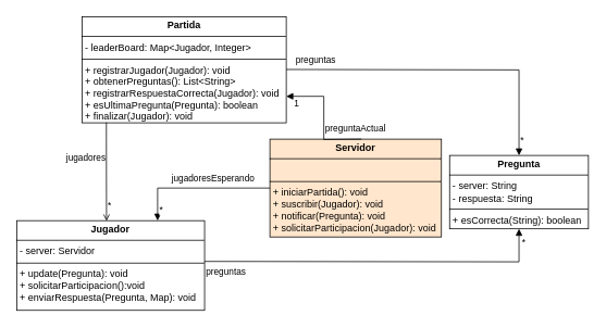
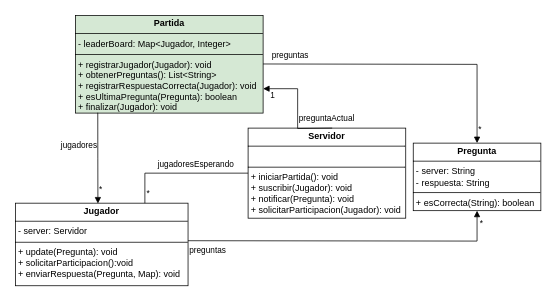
- <mxCell id="7" value="&lt;p style=&quot;margin:0px;margin-top:4px;text-align:center;&quot;&gt;&lt;b&gt;Partida&lt;/b&gt;&lt;/p&gt;&lt;hr size=&quot;1&quot; style=&quot;border-style:solid;&quot;&gt;&lt;p style=&quot;margin:0px;margin-left:4px;&quot;&gt;&lt;span style=&quot;background-color: transparent; color: light-dark(rgb(0, 0, 0), rgb(255, 255, 255));&quot;&gt;- leaderBoard: Map&amp;lt;Jugador, Integer&amp;gt;&lt;/span&gt;&lt;/p&gt;&lt;hr size=&quot;1&quot; style=&quot;border-style:solid;&quot;&gt;&lt;p style=&quot;margin:0px;margin-left:4px;&quot;&gt;+ registrarJugador(Jugador): void&lt;/p&gt;&lt;p style=&quot;margin:0px;margin-left:4px;&quot;&gt;+ obtenerPreguntas(): List&amp;lt;String&amp;gt;&lt;/p&gt;&lt;p style=&quot;margin:0px;margin-left:4px;&quot;&gt;+ registrarRespuestaCorrecta(Jugador): void&lt;/p&gt;&lt;p style=&quot;margin:0px;margin-left:4px;&quot;&gt;+ esUltimaPregunta(Pregunta): boolean&lt;/p&gt;&lt;p style=&quot;margin:0px;margin-left:4px;&quot;&gt;+ finalizar(Jugador): void&lt;/p&gt;" style="verticalAlign=top;align=left;overflow=fill;html=1;whiteSpace=wrap;" vertex="1" parent="1"><mxGeometry x="100" y="20" width="250" height="130" as="geometry" /></mxCell>
+ <mxCell id="7" value="&lt;p style=&quot;margin:0px;margin-top:4px;text-align:center;&quot;&gt;&lt;b&gt;Partida&lt;/b&gt;&lt;/p&gt;&lt;hr size=&quot;1&quot; style=&quot;border-style:solid;&quot;&gt;&lt;p style=&quot;margin:0px;margin-left:4px;&quot;&gt;&lt;span style=&quot;background-color: transparent; color: light-dark(rgb(0, 0, 0), rgb(255, 255, 255));&quot;&gt;- leaderBoard: Map&amp;lt;Jugador, Integer&amp;gt;&lt;/span&gt;&lt;/p&gt;&lt;hr size=&quot;1&quot; style=&quot;border-style:solid;&quot;&gt;&lt;p style=&quot;margin:0px;margin-left:4px;&quot;&gt;+ registrarJugador(Jugador): void&lt;/p&gt;&lt;p style=&quot;margin:0px;margin-left:4px;&quot;&gt;+ obtenerPreguntas(): List&amp;lt;String&amp;gt;&lt;/p&gt;&lt;p style=&quot;margin:0px;margin-left:4px;&quot;&gt;+ registrarRespuestaCorrecta(Jugador): void&lt;/p&gt;&lt;p style=&quot;margin:0px;margin-left:4px;&quot;&gt;+ esUltimaPregunta(Pregunta): boolean&lt;/p&gt;&lt;p style=&quot;margin:0px;margin-left:4px;&quot;&gt;+ finalizar(Jugador): void&lt;/p&gt;" style="verticalAlign=top;align=left;overflow=fill;html=1;whiteSpace=wrap;fillColor=#d5e8d4;" vertex="1" parent="1"><mxGeometry x="100" y="20" width="250" height="130" as="geometry" /></mxCell>
- <mxCell id="3" value="&lt;p style=&quot;margin:0px;margin-top:4px;text-align:center;&quot;&gt;&lt;b&gt;Servidor&lt;/b&gt;&lt;/p&gt;&lt;hr size=&quot;1&quot; style=&quot;border-style:solid;&quot;&gt;&lt;p style=&quot;margin:0px;margin-left:4px;&quot;&gt;&lt;br&gt;&lt;/p&gt;&lt;hr size=&quot;1&quot; style=&quot;border-style:solid;&quot;&gt;&lt;p style=&quot;margin:0px;margin-left:4px;&quot;&gt;+ iniciarPartida(): void&lt;/p&gt;&lt;p style=&quot;margin:0px;margin-left:4px;&quot;&gt;+ suscribir(Jugador): void&lt;/p&gt;&lt;p style=&quot;margin:0px;margin-left:4px;&quot;&gt;+ notificar(Pregunta): void&lt;/p&gt;&lt;p style=&quot;margin:0px;margin-left:4px;&quot;&gt;+ solicitarParticipacion(Jugador): void&lt;/p&gt;" style="verticalAlign=top;align=left;overflow=fill;html=1;whiteSpace=wrap;fillColor=#ffe6cc;" vertex="1" parent="1"><mxGeometry x="330" y="170" width="210" height="120" as="geometry" /></mxCell>
+ <mxCell id="3" value="&lt;p style=&quot;margin:0px;margin-top:4px;text-align:center;&quot;&gt;&lt;b&gt;Servidor&lt;/b&gt;&lt;/p&gt;&lt;hr size=&quot;1&quot; style=&quot;border-style:solid;&quot;&gt;&lt;p style=&quot;margin:0px;margin-left:4px;&quot;&gt;&lt;br&gt;&lt;/p&gt;&lt;hr size=&quot;1&quot; style=&quot;border-style:solid;&quot;&gt;&lt;p style=&quot;margin:0px;margin-left:4px;&quot;&gt;+ iniciarPartida(): void&lt;/p&gt;&lt;p style=&quot;margin:0px;margin-left:4px;&quot;&gt;+ suscribir(Jugador): void&lt;/p&gt;&lt;p style=&quot;margin:0px;margin-left:4px;&quot;&gt;+ notificar(Pregunta): void&lt;/p&gt;&lt;p style=&quot;margin:0px;margin-left:4px;&quot;&gt;+ solicitarParticipacion(Jugador): void&lt;/p&gt;" style="verticalAlign=top;align=left;overflow=fill;html=1;whiteSpace=wrap;" vertex="1" parent="1"><mxGeometry x="330" y="170" width="210" height="120" as="geometry" /></mxCell>
- <mxCell id="5" value="jugadoresEsperando" style="endArrow=block;endFill=1;html=1;edgeStyle=orthogonalEdgeStyle;align=left;verticalAlign=top;rounded=0;exitX=0;exitY=0.5;exitDx=0;exitDy=0;entryX=0.75;entryY=0;entryDx=0;entryDy=0;" edge="1" parent="1" source="3" target="4"><mxGeometry x="0.371" y="-25" relative="1" as="geometry"><mxPoint x="340" y="230" as="sourcePoint" /><mxPoint x="500" y="230" as="targetPoint" /><mxPoint as="offset" /></mxGeometry></mxCell>
+ <mxCell id="5" value="jugadoresEsperando" style="endArrow=none;endFill=1;html=1;edgeStyle=orthogonalEdgeStyle;align=left;verticalAlign=top;rounded=0;exitX=0;exitY=0.5;exitDx=0;exitDy=0;entryX=0.75;entryY=0;entryDx=0;entryDy=0;" edge="1" parent="1" source="3" target="4"><mxGeometry x="0.371" y="-25" relative="1" as="geometry"><mxPoint x="340" y="230" as="sourcePoint" /><mxPoint x="500" y="230" as="targetPoint" /><mxPoint as="offset" /></mxGeometry></mxCell>
- <mxCell id="8" value="jugadores" style="endArrow=open;endFill=1;html=1;edgeStyle=orthogonalEdgeStyle;align=left;verticalAlign=top;rounded=0;exitX=0.119;exitY=0.996;exitDx=0;exitDy=0;entryX=0.478;entryY=0.004;entryDx=0;entryDy=0;exitPerimeter=0;entryPerimeter=0;" edge="1" parent="1" source="7" target="4"><mxGeometry x="-0.499" y="-51" relative="1" as="geometry"><mxPoint x="340" y="160" as="sourcePoint" /><mxPoint x="500" y="160" as="targetPoint" /><mxPoint as="offset" /></mxGeometry></mxCell>
+ <mxCell id="8" value="jugadores" style="endArrow=block;endFill=1;html=1;edgeStyle=orthogonalEdgeStyle;align=left;verticalAlign=top;rounded=0;exitX=0.119;exitY=0.996;exitDx=0;exitDy=0;entryX=0.478;entryY=0.004;entryDx=0;entryDy=0;exitPerimeter=0;entryPerimeter=0;" edge="1" parent="1" source="7" target="4"><mxGeometry x="-0.499" y="-51" relative="1" as="geometry"><mxPoint x="340" y="160" as="sourcePoint" /><mxPoint x="500" y="160" as="targetPoint" /><mxPoint as="offset" /></mxGeometry></mxCell>
